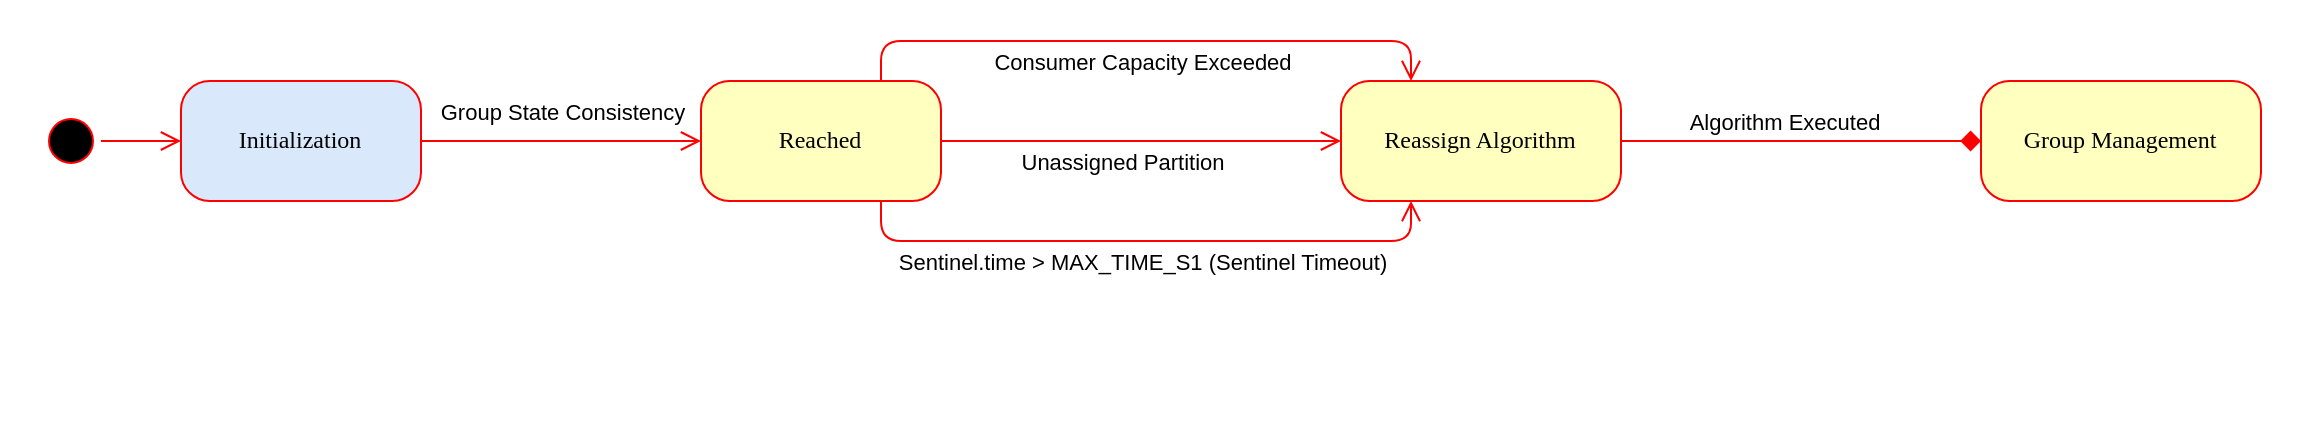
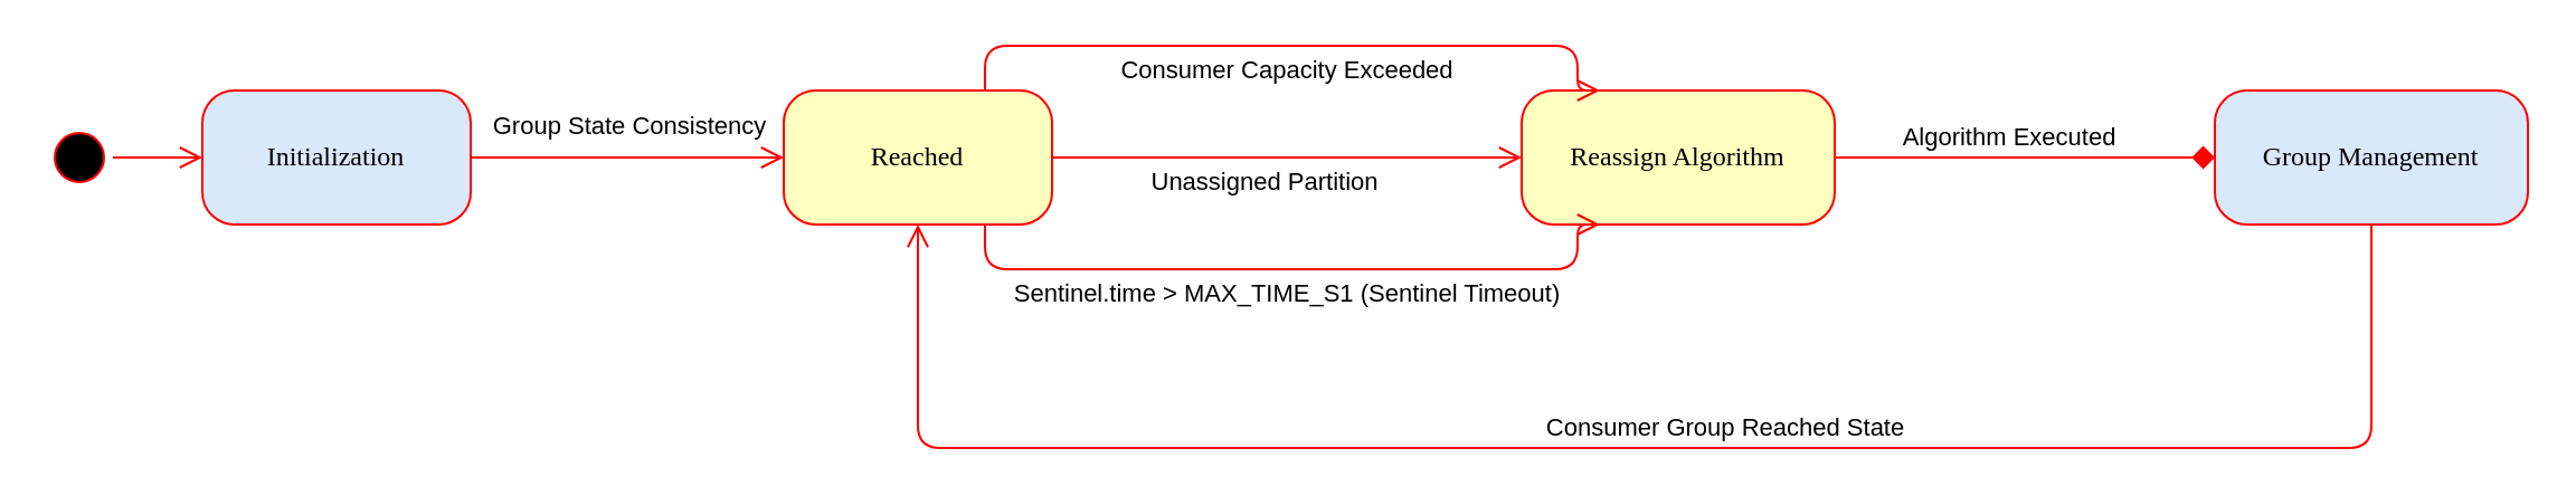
- <mxCell id="6" value="Reassign Algorithm" style="rounded=1;whiteSpace=wrap;html=1;arcSize=24;fillColor=#ffffc0;strokeColor=#ff0000;shadow=0;comic=0;labelBackgroundColor=none;fontFamily=Verdana;fontSize=12;fontColor=#000000;align=center;" parent="1" vertex="1"><mxGeometry x="670" y="40" width="140" height="60" as="geometry" /></mxCell>
+ <mxCell id="6" value="Reassign Algorithm" style="rounded=1;whiteSpace=wrap;html=1;arcSize=24;fillColor=#ffffc0;strokeColor=#ff0000;shadow=0;comic=0;labelBackgroundColor=none;fontFamily=Verdana;fontSize=12;fontColor=#000000;align=center;" parent="1" vertex="1"><mxGeometry x="680" y="40" width="140" height="60" as="geometry" /></mxCell>
- <mxCell id="7" value="Group Management" style="rounded=1;whiteSpace=wrap;html=1;arcSize=24;fillColor=#ffffc0;strokeColor=#ff0000;shadow=0;comic=0;labelBackgroundColor=none;fontFamily=Verdana;fontSize=12;fontColor=#000000;align=center;" parent="1" vertex="1"><mxGeometry x="990" y="40" width="140" height="60" as="geometry" /></mxCell>
+ <mxCell id="7" value="Group Management" style="rounded=1;whiteSpace=wrap;html=1;arcSize=24;fillColor=#dae8fc;strokeColor=#ff0000;shadow=0;comic=0;labelBackgroundColor=none;fontFamily=Verdana;fontSize=12;fontColor=#000000;align=center;" parent="1" vertex="1"><mxGeometry x="990" y="40" width="140" height="60" as="geometry" /></mxCell>
+ <mxCell id="16" style="edgeStyle=orthogonalEdgeStyle;html=1;labelBackgroundColor=none;endArrow=open;endSize=8;strokeColor=#ff0000;fontFamily=Verdana;fontSize=12;align=left;exitX=0.5;exitY=1;exitDx=0;exitDy=0;entryX=0.5;entryY=1;entryDx=0;entryDy=0;" parent="1" source="7" target="3" edge="1"><mxGeometry relative="1" as="geometry"><mxPoint x="610" y="240" as="sourcePoint" /><mxPoint x="790" y="240" as="targetPoint" /><Array as="points"><mxPoint x="1060" y="200" /><mxPoint x="410" y="200" /></Array></mxGeometry></mxCell>
+ <mxCell id="17" value="Consumer Group Reached State" style="edgeLabel;html=1;align=center;verticalAlign=middle;resizable=0;points=[];" parent="16" vertex="1" connectable="0"><mxGeometry x="-0.131" y="1" relative="1" as="geometry"><mxPoint x="-21" y="-11" as="offset" /></mxGeometry></mxCell>
